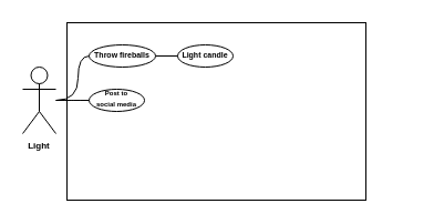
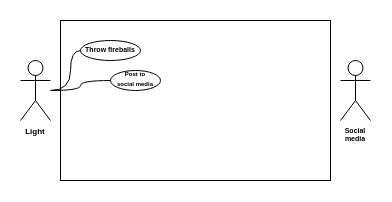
- <mxCell id="6" style="edgeStyle=orthogonalEdgeStyle;curved=1;rounded=0;orthogonalLoop=1;jettySize=auto;html=1;startSize=6;endArrow=none;endFill=0;fontSize=8;" parent="1" source="7" target="8" edge="1"><mxGeometry relative="1" as="geometry" /></mxCell>
- <mxCell id="8" value="Light candle" style="ellipse;whiteSpace=wrap;html=1;fillColor=none;fontStyle=1;fontSize=7;" parent="1" vertex="1"><mxGeometry x="160" y="40" width="50" height="20" as="geometry" /></mxCell>
- <mxCell id="10" value="&lt;h6 style=&quot;font-size: 6px ; line-height: 10%&quot;&gt;&lt;p&gt;&lt;span style=&quot;line-height: 60%&quot;&gt;Post to&lt;/span&gt;&lt;/p&gt;&lt;div&gt;&lt;span style=&quot;line-height: 60%&quot;&gt;social media&lt;/span&gt;&lt;/div&gt;&lt;/h6&gt;" style="ellipse;whiteSpace=wrap;html=1;fillColor=none;verticalAlign=middle;align=center;labelPosition=center;verticalLabelPosition=middle;spacingBottom=3;spacing=0;spacingTop=0;fontStyle=0" parent="1" vertex="1"><mxGeometry x="80" y="80" width="50" height="20" as="geometry" /></mxCell>
+ <mxCell id="10" value="&lt;h6 style=&quot;font-size: 6px ; line-height: 10%&quot;&gt;&lt;p&gt;&lt;span style=&quot;line-height: 60%&quot;&gt;Post to&lt;/span&gt;&lt;/p&gt;&lt;div&gt;&lt;span style=&quot;line-height: 60%&quot;&gt;social media&lt;/span&gt;&lt;/div&gt;&lt;/h6&gt;" style="ellipse;whiteSpace=wrap;html=1;fillColor=none;verticalAlign=middle;align=center;labelPosition=center;verticalLabelPosition=middle;spacingBottom=3;spacing=0;spacingTop=0;fontStyle=0" parent="1" vertex="1"><mxGeometry x="110" y="70" width="50" height="20" as="geometry" /></mxCell>
+ <mxCell id="9" value="Social media" style="shape=umlActor;verticalLabelPosition=bottom;labelBackgroundColor=#ffffff;verticalAlign=top;html=1;fontSize=7;fontStyle=1;whiteSpace=wrap;" parent="1" vertex="1"><mxGeometry x="340" y="60" width="30" height="60" as="geometry" /></mxCell>
